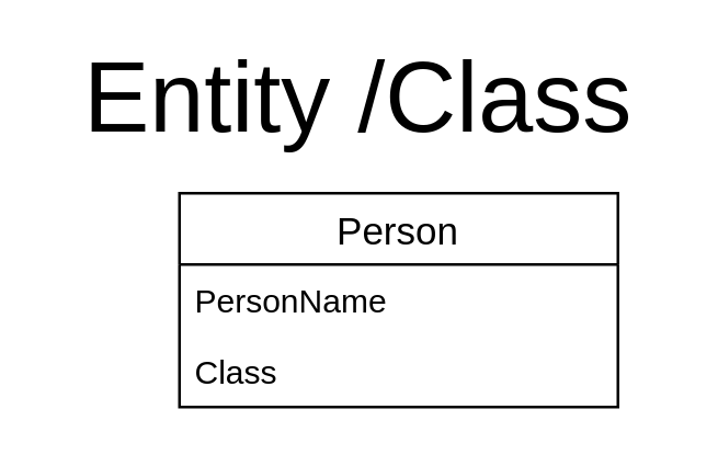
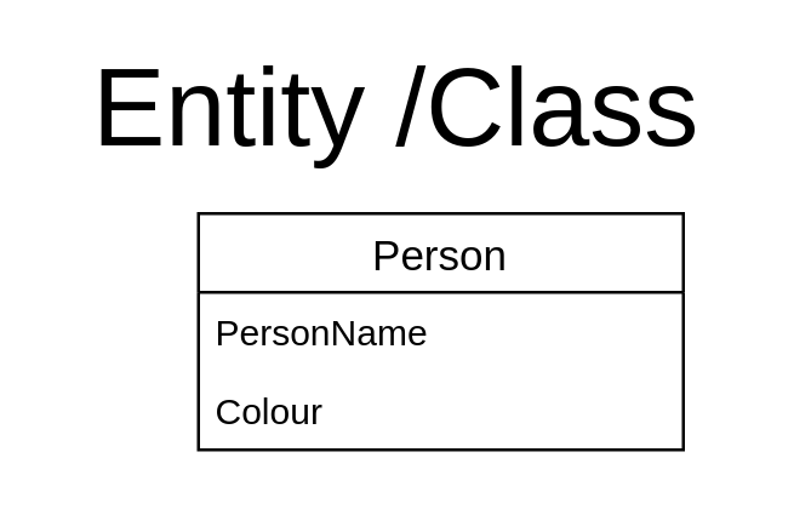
- <mxCell id="4" value="Class" style="text;strokeColor=none;fillColor=none;spacingLeft=4;spacingRight=4;overflow=hidden;rotatable=0;points=[[0,0.5],[1,0.5]];portConstraint=eastwest;fontSize=12;" vertex="1" parent="2"><mxGeometry y="52" width="160" height="26" as="geometry" /></mxCell>
+ <mxCell id="4" value="Colour" style="text;strokeColor=none;fillColor=none;spacingLeft=4;spacingRight=4;overflow=hidden;rotatable=0;points=[[0,0.5],[1,0.5]];portConstraint=eastwest;fontSize=12;" vertex="1" parent="2"><mxGeometry y="52" width="160" height="26" as="geometry" /></mxCell>
